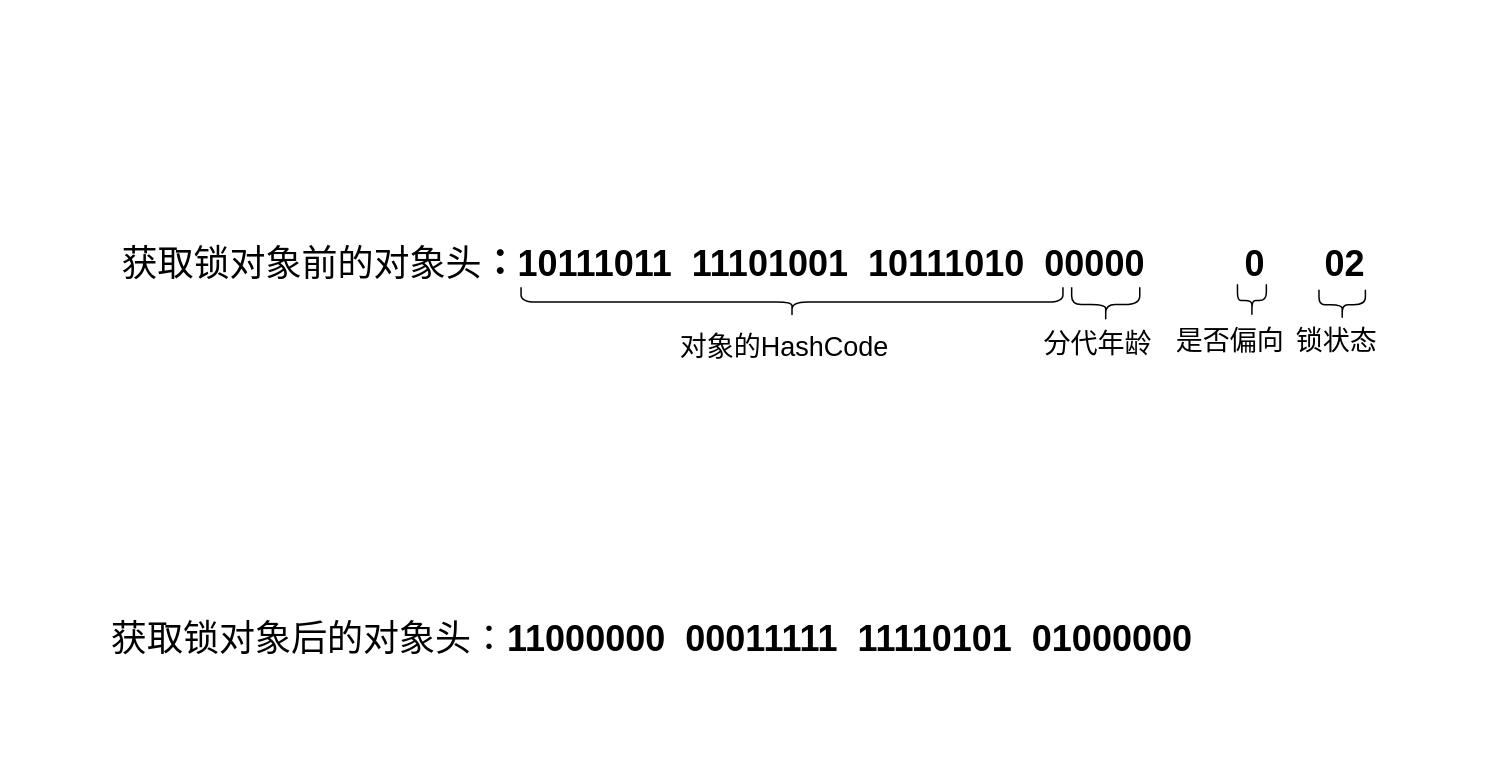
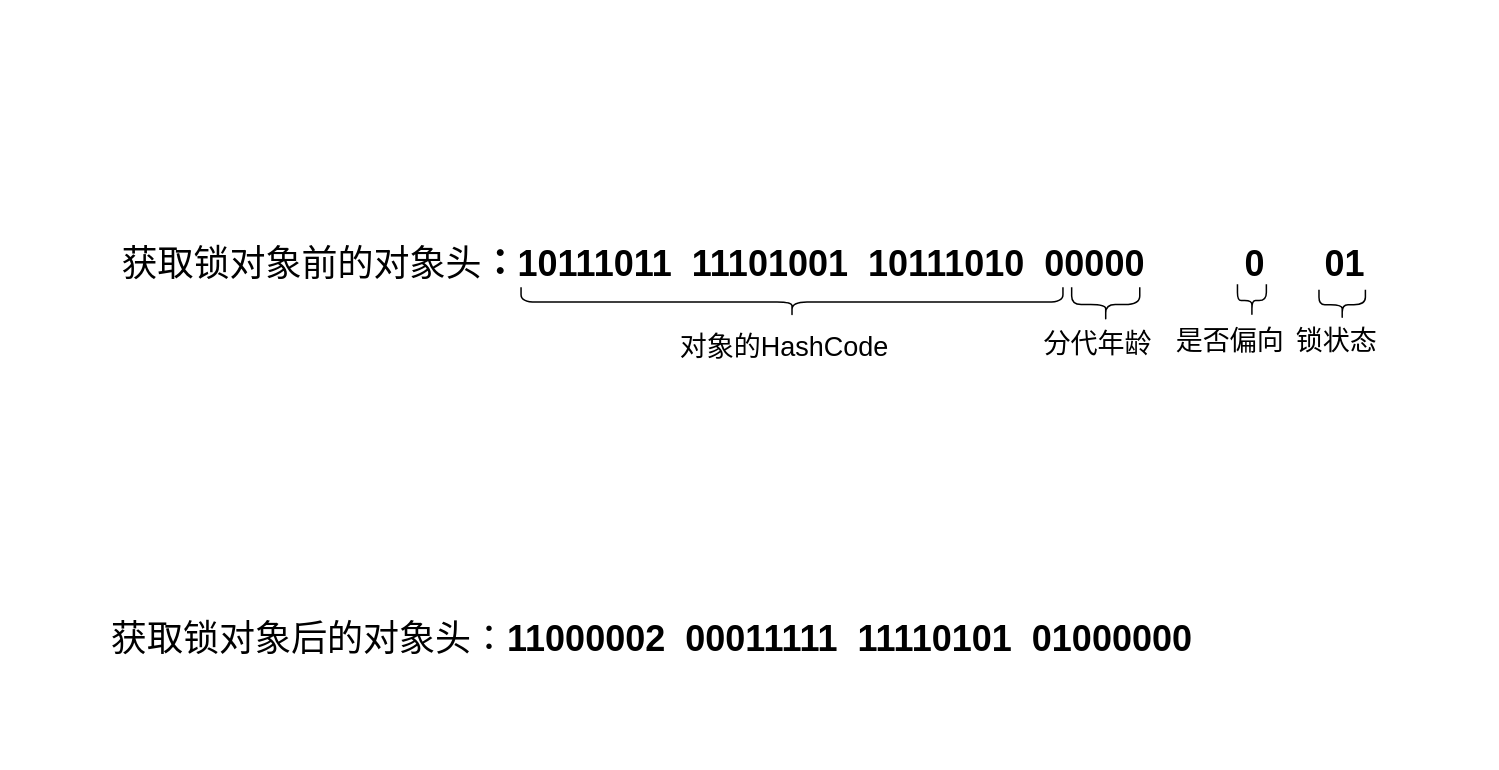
- <mxCell id="2" value="&lt;font&gt;&lt;font style=&quot;font-size: 24px&quot;&gt;获取锁对象前的对象头&lt;/font&gt;&lt;span style=&quot;font-weight: bold ; font-size: 24px&quot;&gt;：10111011&amp;nbsp; 11101001&amp;nbsp; 10111010&amp;nbsp; 00000&amp;nbsp; &amp;nbsp; &amp;nbsp; &amp;nbsp; &amp;nbsp; 0&amp;nbsp; &amp;nbsp; &amp;nbsp; 02&amp;nbsp;&lt;/span&gt;&lt;/font&gt;" style="text;html=1;strokeColor=none;fillColor=none;align=center;verticalAlign=middle;whiteSpace=wrap;rounded=0;" vertex="1" parent="1"><mxGeometry x="20" y="121" width="957" height="110" as="geometry" /></mxCell>
+ <mxCell id="2" value="&lt;font&gt;&lt;font style=&quot;font-size: 24px&quot;&gt;获取锁对象前的对象头&lt;/font&gt;&lt;span style=&quot;font-weight: bold ; font-size: 24px&quot;&gt;：10111011&amp;nbsp; 11101001&amp;nbsp; 10111010&amp;nbsp; 00000&amp;nbsp; &amp;nbsp; &amp;nbsp; &amp;nbsp; &amp;nbsp; 0&amp;nbsp; &amp;nbsp; &amp;nbsp; 01&amp;nbsp;&lt;/span&gt;&lt;/font&gt;" style="text;html=1;strokeColor=none;fillColor=none;align=center;verticalAlign=middle;whiteSpace=wrap;rounded=0;" vertex="1" parent="1"><mxGeometry x="20" y="121" width="957" height="110" as="geometry" /></mxCell>
- <mxCell id="11" value="&lt;span style=&quot;font-weight: normal&quot;&gt;获取锁对象后的对象头：&lt;/span&gt;11000000&amp;nbsp; 00011111&amp;nbsp; 11110101&amp;nbsp; 01000000&lt;span style=&quot;font-weight: 400&quot;&gt;&amp;nbsp;&lt;/span&gt;" style="text;strokeColor=none;fillColor=none;html=1;fontSize=24;fontStyle=1;verticalAlign=middle;align=center;" vertex="1" parent="1"><mxGeometry x="67" y="361" width="740" height="130" as="geometry" /></mxCell>
+ <mxCell id="11" value="&lt;span style=&quot;font-weight: normal&quot;&gt;获取锁对象后的对象头：&lt;/span&gt;11000002&amp;nbsp; 00011111&amp;nbsp; 11110101&amp;nbsp; 01000000&lt;span style=&quot;font-weight: 400&quot;&gt;&amp;nbsp;&lt;/span&gt;" style="text;strokeColor=none;fillColor=none;html=1;fontSize=24;fontStyle=1;verticalAlign=middle;align=center;" vertex="1" parent="1"><mxGeometry x="67" y="361" width="740" height="130" as="geometry" /></mxCell>
